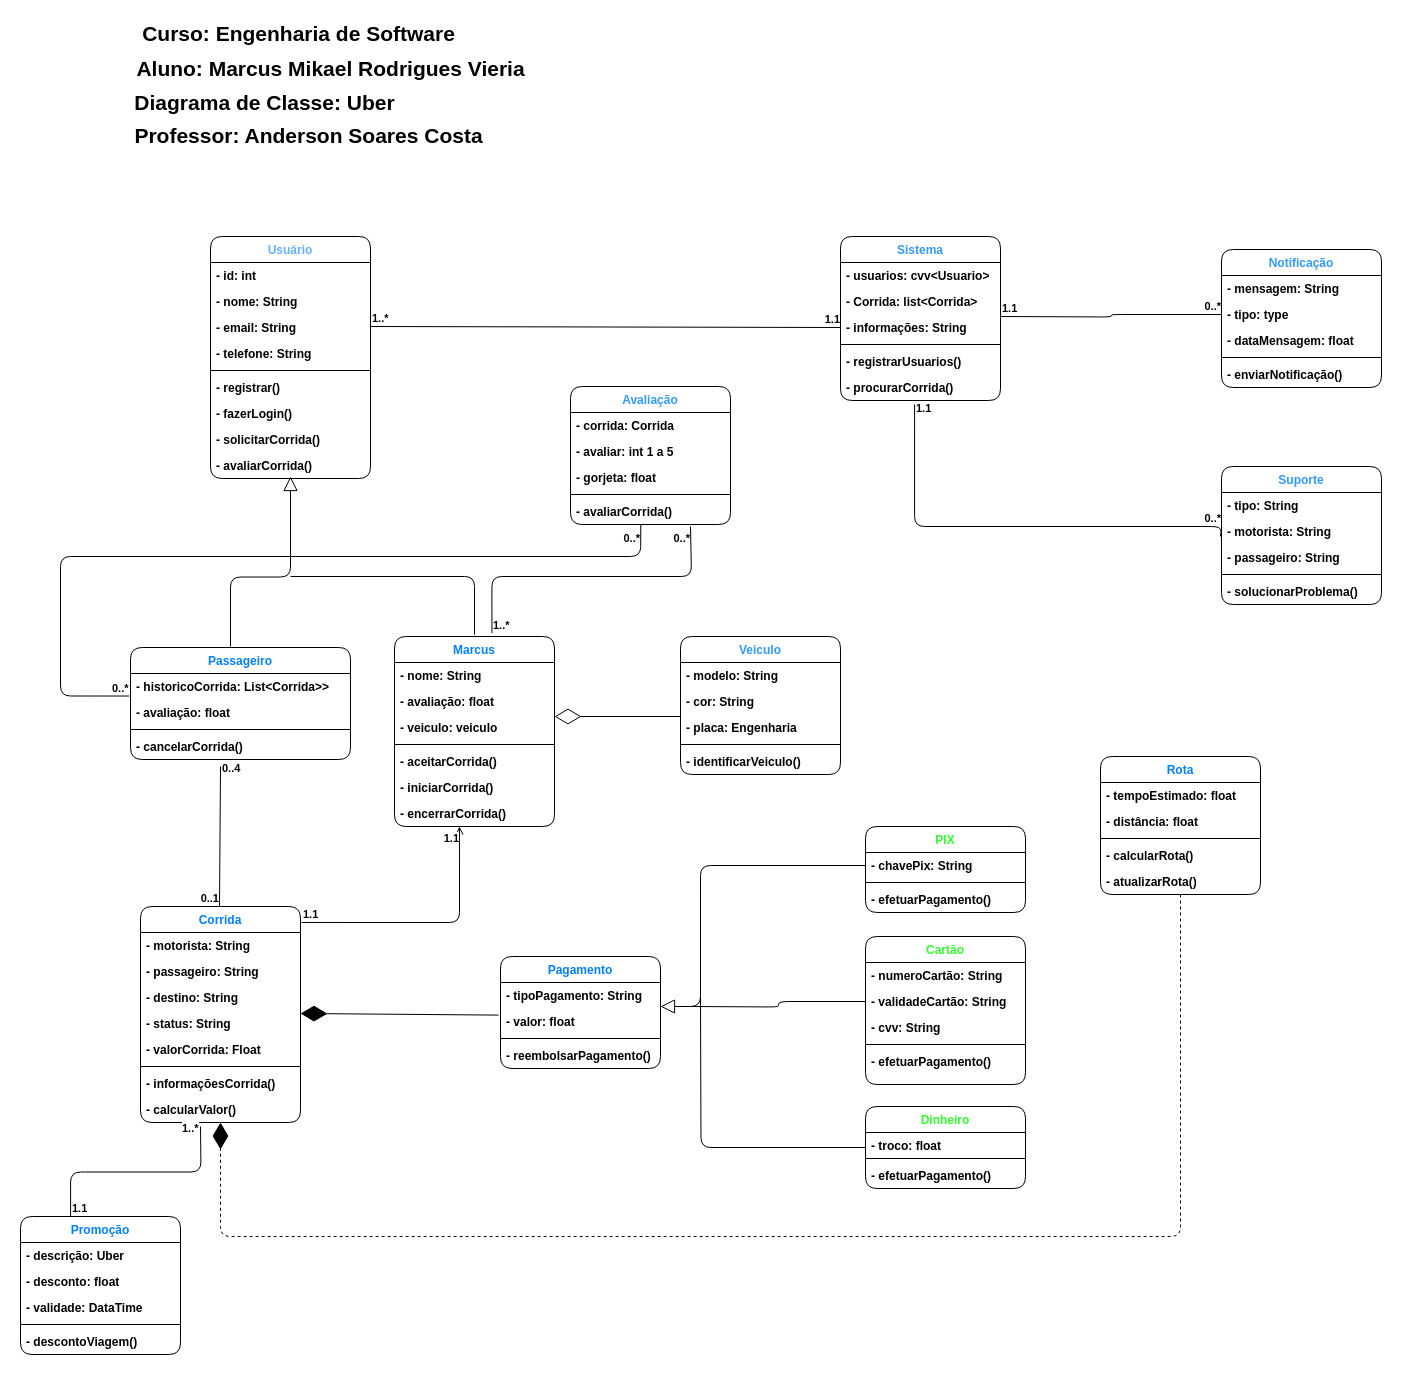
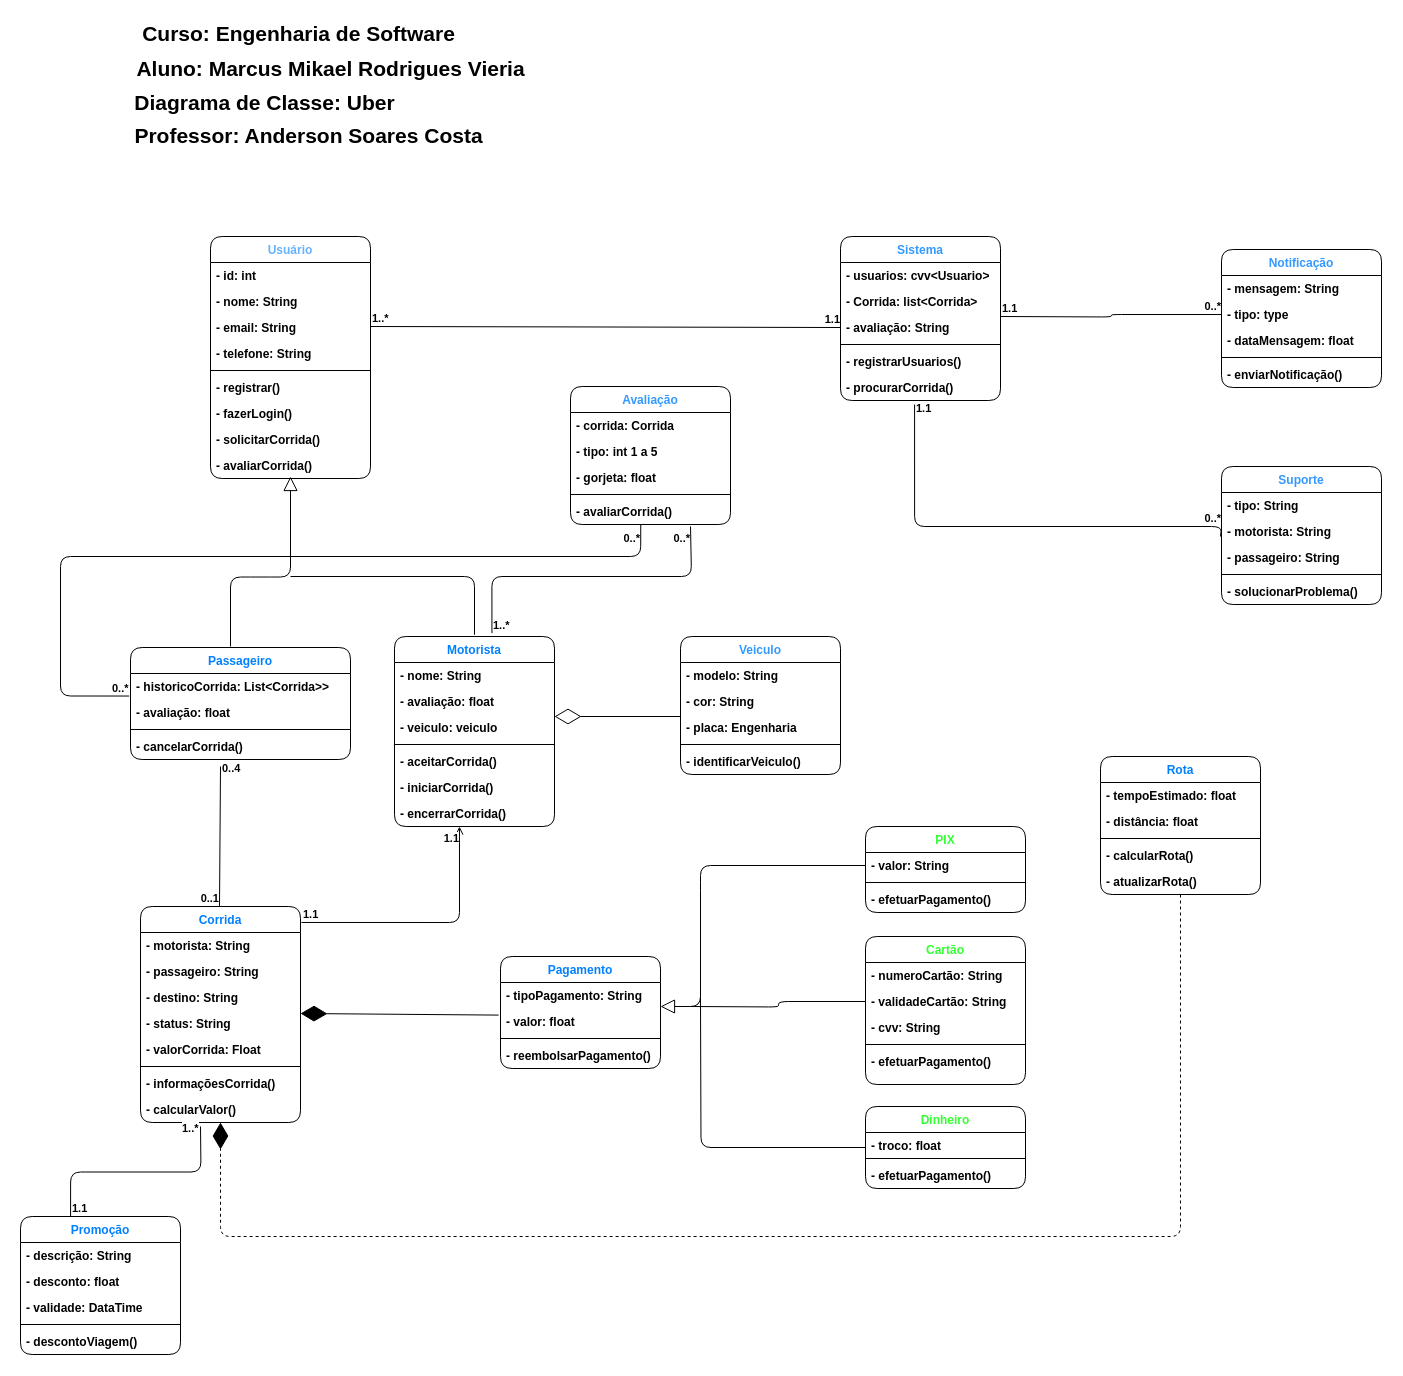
- <mxCell id="48" value="- informações: String" style="text;strokeColor=none;fillColor=none;align=left;verticalAlign=top;spacingLeft=4;spacingRight=4;overflow=hidden;rotatable=0;points=[[0,0.5],[1,0.5]];portConstraint=eastwest;whiteSpace=wrap;html=1;rounded=1;fontStyle=1" parent="45" vertex="1"><mxGeometry y="78" width="160" height="26" as="geometry" /></mxCell>
+ <mxCell id="48" value="- avaliação: String" style="text;strokeColor=none;fillColor=none;align=left;verticalAlign=top;spacingLeft=4;spacingRight=4;overflow=hidden;rotatable=0;points=[[0,0.5],[1,0.5]];portConstraint=eastwest;whiteSpace=wrap;html=1;rounded=1;fontStyle=1" parent="45" vertex="1"><mxGeometry y="78" width="160" height="26" as="geometry" /></mxCell>
- <mxCell id="41" value="- avaliar: int 1 a 5" style="text;strokeColor=none;fillColor=none;align=left;verticalAlign=top;spacingLeft=4;spacingRight=4;overflow=hidden;rotatable=0;points=[[0,0.5],[1,0.5]];portConstraint=eastwest;whiteSpace=wrap;html=1;rounded=1;fontStyle=1" parent="39" vertex="1"><mxGeometry y="52" width="160" height="26" as="geometry" /></mxCell>
+ <mxCell id="41" value="- tipo: int 1 a 5" style="text;strokeColor=none;fillColor=none;align=left;verticalAlign=top;spacingLeft=4;spacingRight=4;overflow=hidden;rotatable=0;points=[[0,0.5],[1,0.5]];portConstraint=eastwest;whiteSpace=wrap;html=1;rounded=1;fontStyle=1" parent="39" vertex="1"><mxGeometry y="52" width="160" height="26" as="geometry" /></mxCell>
- <mxCell id="17" value="Marcus" style="swimlane;fontStyle=1;align=center;verticalAlign=top;childLayout=stackLayout;horizontal=1;startSize=26;horizontalStack=0;resizeParent=1;resizeParentMax=0;resizeLast=0;collapsible=1;marginBottom=0;whiteSpace=wrap;html=1;rounded=1;labelBackgroundColor=none;fontColor=#007FFF;" parent="1" vertex="1"><mxGeometry x="394" y="636" width="160" height="190" as="geometry" /></mxCell>
+ <mxCell id="17" value="Motorista" style="swimlane;fontStyle=1;align=center;verticalAlign=top;childLayout=stackLayout;horizontal=1;startSize=26;horizontalStack=0;resizeParent=1;resizeParentMax=0;resizeLast=0;collapsible=1;marginBottom=0;whiteSpace=wrap;html=1;rounded=1;labelBackgroundColor=none;fontColor=#007FFF;" parent="1" vertex="1"><mxGeometry x="394" y="636" width="160" height="190" as="geometry" /></mxCell>
- <mxCell id="91" value="- chavePix: String" style="text;strokeColor=none;fillColor=none;align=left;verticalAlign=top;spacingLeft=4;spacingRight=4;overflow=hidden;rotatable=0;points=[[0,0.5],[1,0.5]];portConstraint=eastwest;whiteSpace=wrap;html=1;rounded=1;fontStyle=1" vertex="1" parent="90"><mxGeometry y="26" width="160" height="26" as="geometry" /></mxCell>
+ <mxCell id="91" value="- valor: String" style="text;strokeColor=none;fillColor=none;align=left;verticalAlign=top;spacingLeft=4;spacingRight=4;overflow=hidden;rotatable=0;points=[[0,0.5],[1,0.5]];portConstraint=eastwest;whiteSpace=wrap;html=1;rounded=1;fontStyle=1" vertex="1" parent="90"><mxGeometry y="26" width="160" height="26" as="geometry" /></mxCell>
- <mxCell id="111" value="- descrição: Uber" style="text;strokeColor=none;fillColor=none;align=left;verticalAlign=top;spacingLeft=4;spacingRight=4;overflow=hidden;rotatable=0;points=[[0,0.5],[1,0.5]];portConstraint=eastwest;whiteSpace=wrap;html=1;rounded=1;fontStyle=1" vertex="1" parent="110"><mxGeometry y="26" width="160" height="26" as="geometry" /></mxCell>
+ <mxCell id="111" value="- descrição: String" style="text;strokeColor=none;fillColor=none;align=left;verticalAlign=top;spacingLeft=4;spacingRight=4;overflow=hidden;rotatable=0;points=[[0,0.5],[1,0.5]];portConstraint=eastwest;whiteSpace=wrap;html=1;rounded=1;fontStyle=1" vertex="1" parent="110"><mxGeometry y="26" width="160" height="26" as="geometry" /></mxCell>
